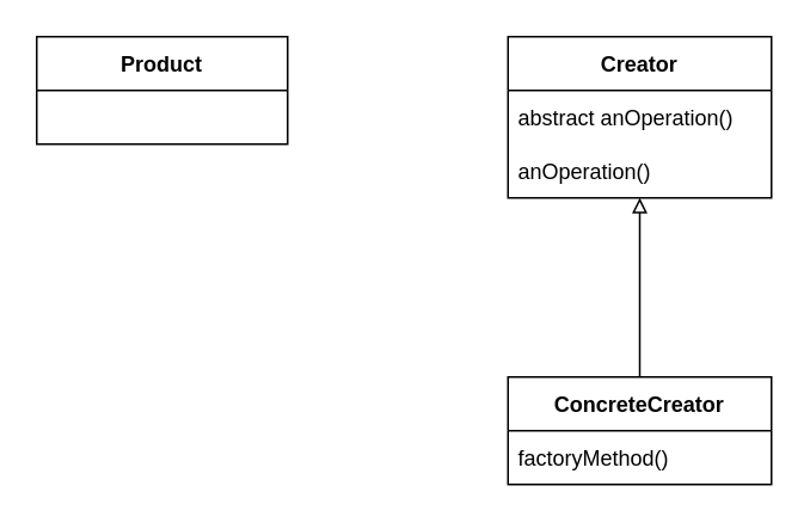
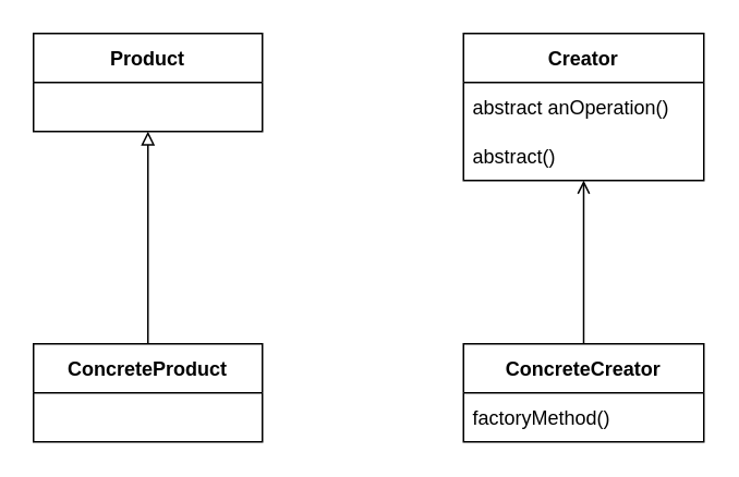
- <mxCell id="4" value="anOperation()" style="text;strokeColor=none;fillColor=none;align=left;verticalAlign=middle;spacingLeft=4;spacingRight=4;overflow=hidden;points=[[0,0.5],[1,0.5]];portConstraint=eastwest;rotatable=0;" parent="2" vertex="1"><mxGeometry y="60" width="147" height="30" as="geometry" /></mxCell>
+ <mxCell id="4" value="abstract()" style="text;strokeColor=none;fillColor=none;align=left;verticalAlign=middle;spacingLeft=4;spacingRight=4;overflow=hidden;points=[[0,0.5],[1,0.5]];portConstraint=eastwest;rotatable=0;" parent="2" vertex="1"><mxGeometry y="60" width="147" height="30" as="geometry" /></mxCell>
- <mxCell id="8" value="" style="endArrow=block;html=1;rounded=0;endFill=0;" parent="1" source="6" target="2" edge="1"><mxGeometry width="50" height="50" relative="1" as="geometry"><mxPoint x="-38.75" y="150" as="sourcePoint" /><mxPoint x="-98.25" y="90" as="targetPoint" /></mxGeometry></mxCell>
+ <mxCell id="8" value="" style="endArrow=open;html=1;rounded=0;endFill=0;" parent="1" source="6" target="2" edge="1"><mxGeometry width="50" height="50" relative="1" as="geometry"><mxPoint x="-38.75" y="150" as="sourcePoint" /><mxPoint x="-98.25" y="90" as="targetPoint" /></mxGeometry></mxCell>
+ <mxCell id="9" value="" style="endArrow=block;html=1;rounded=0;endFill=0;" parent="1" source="5" target="10" edge="1"><mxGeometry width="50" height="50" relative="1" as="geometry"><mxPoint x="461.045" y="210" as="sourcePoint" /><mxPoint x="396.682" y="120" as="targetPoint" /></mxGeometry></mxCell>
+ <mxCell id="5" value="ConcreteProduct" style="swimlane;fontStyle=1;childLayout=stackLayout;horizontal=1;startSize=30;horizontalStack=0;resizeParent=1;resizeParentMax=0;resizeLast=0;collapsible=1;marginBottom=0;" parent="1" vertex="1"><mxGeometry x="20" y="210" width="140" height="60" as="geometry" /></mxCell>
